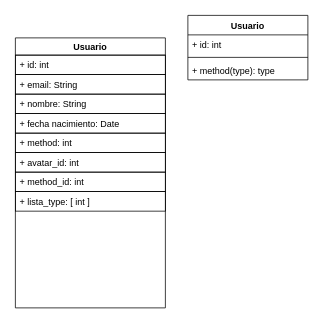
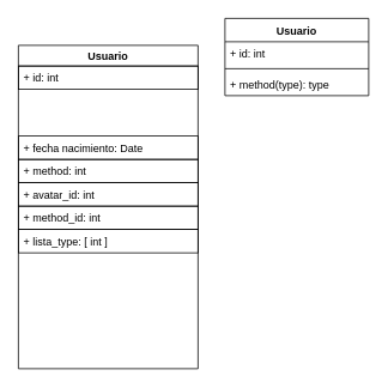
- <mxCell id="8" value="+ email: String&#10;" style="text;strokeColor=default;fillColor=none;align=left;verticalAlign=top;spacingLeft=4;spacingRight=4;overflow=hidden;rotatable=0;points=[[0,0.5],[1,0.5]];portConstraint=eastwest;" vertex="1" parent="6"><mxGeometry y="49" width="200" height="26" as="geometry" /></mxCell>
- <mxCell id="9" value="+ nombre: String&#10;" style="text;strokeColor=default;fillColor=none;align=left;verticalAlign=top;spacingLeft=4;spacingRight=4;overflow=hidden;rotatable=0;points=[[0,0.5],[1,0.5]];portConstraint=eastwest;" vertex="1" parent="6"><mxGeometry y="75" width="200" height="26" as="geometry" /></mxCell>
